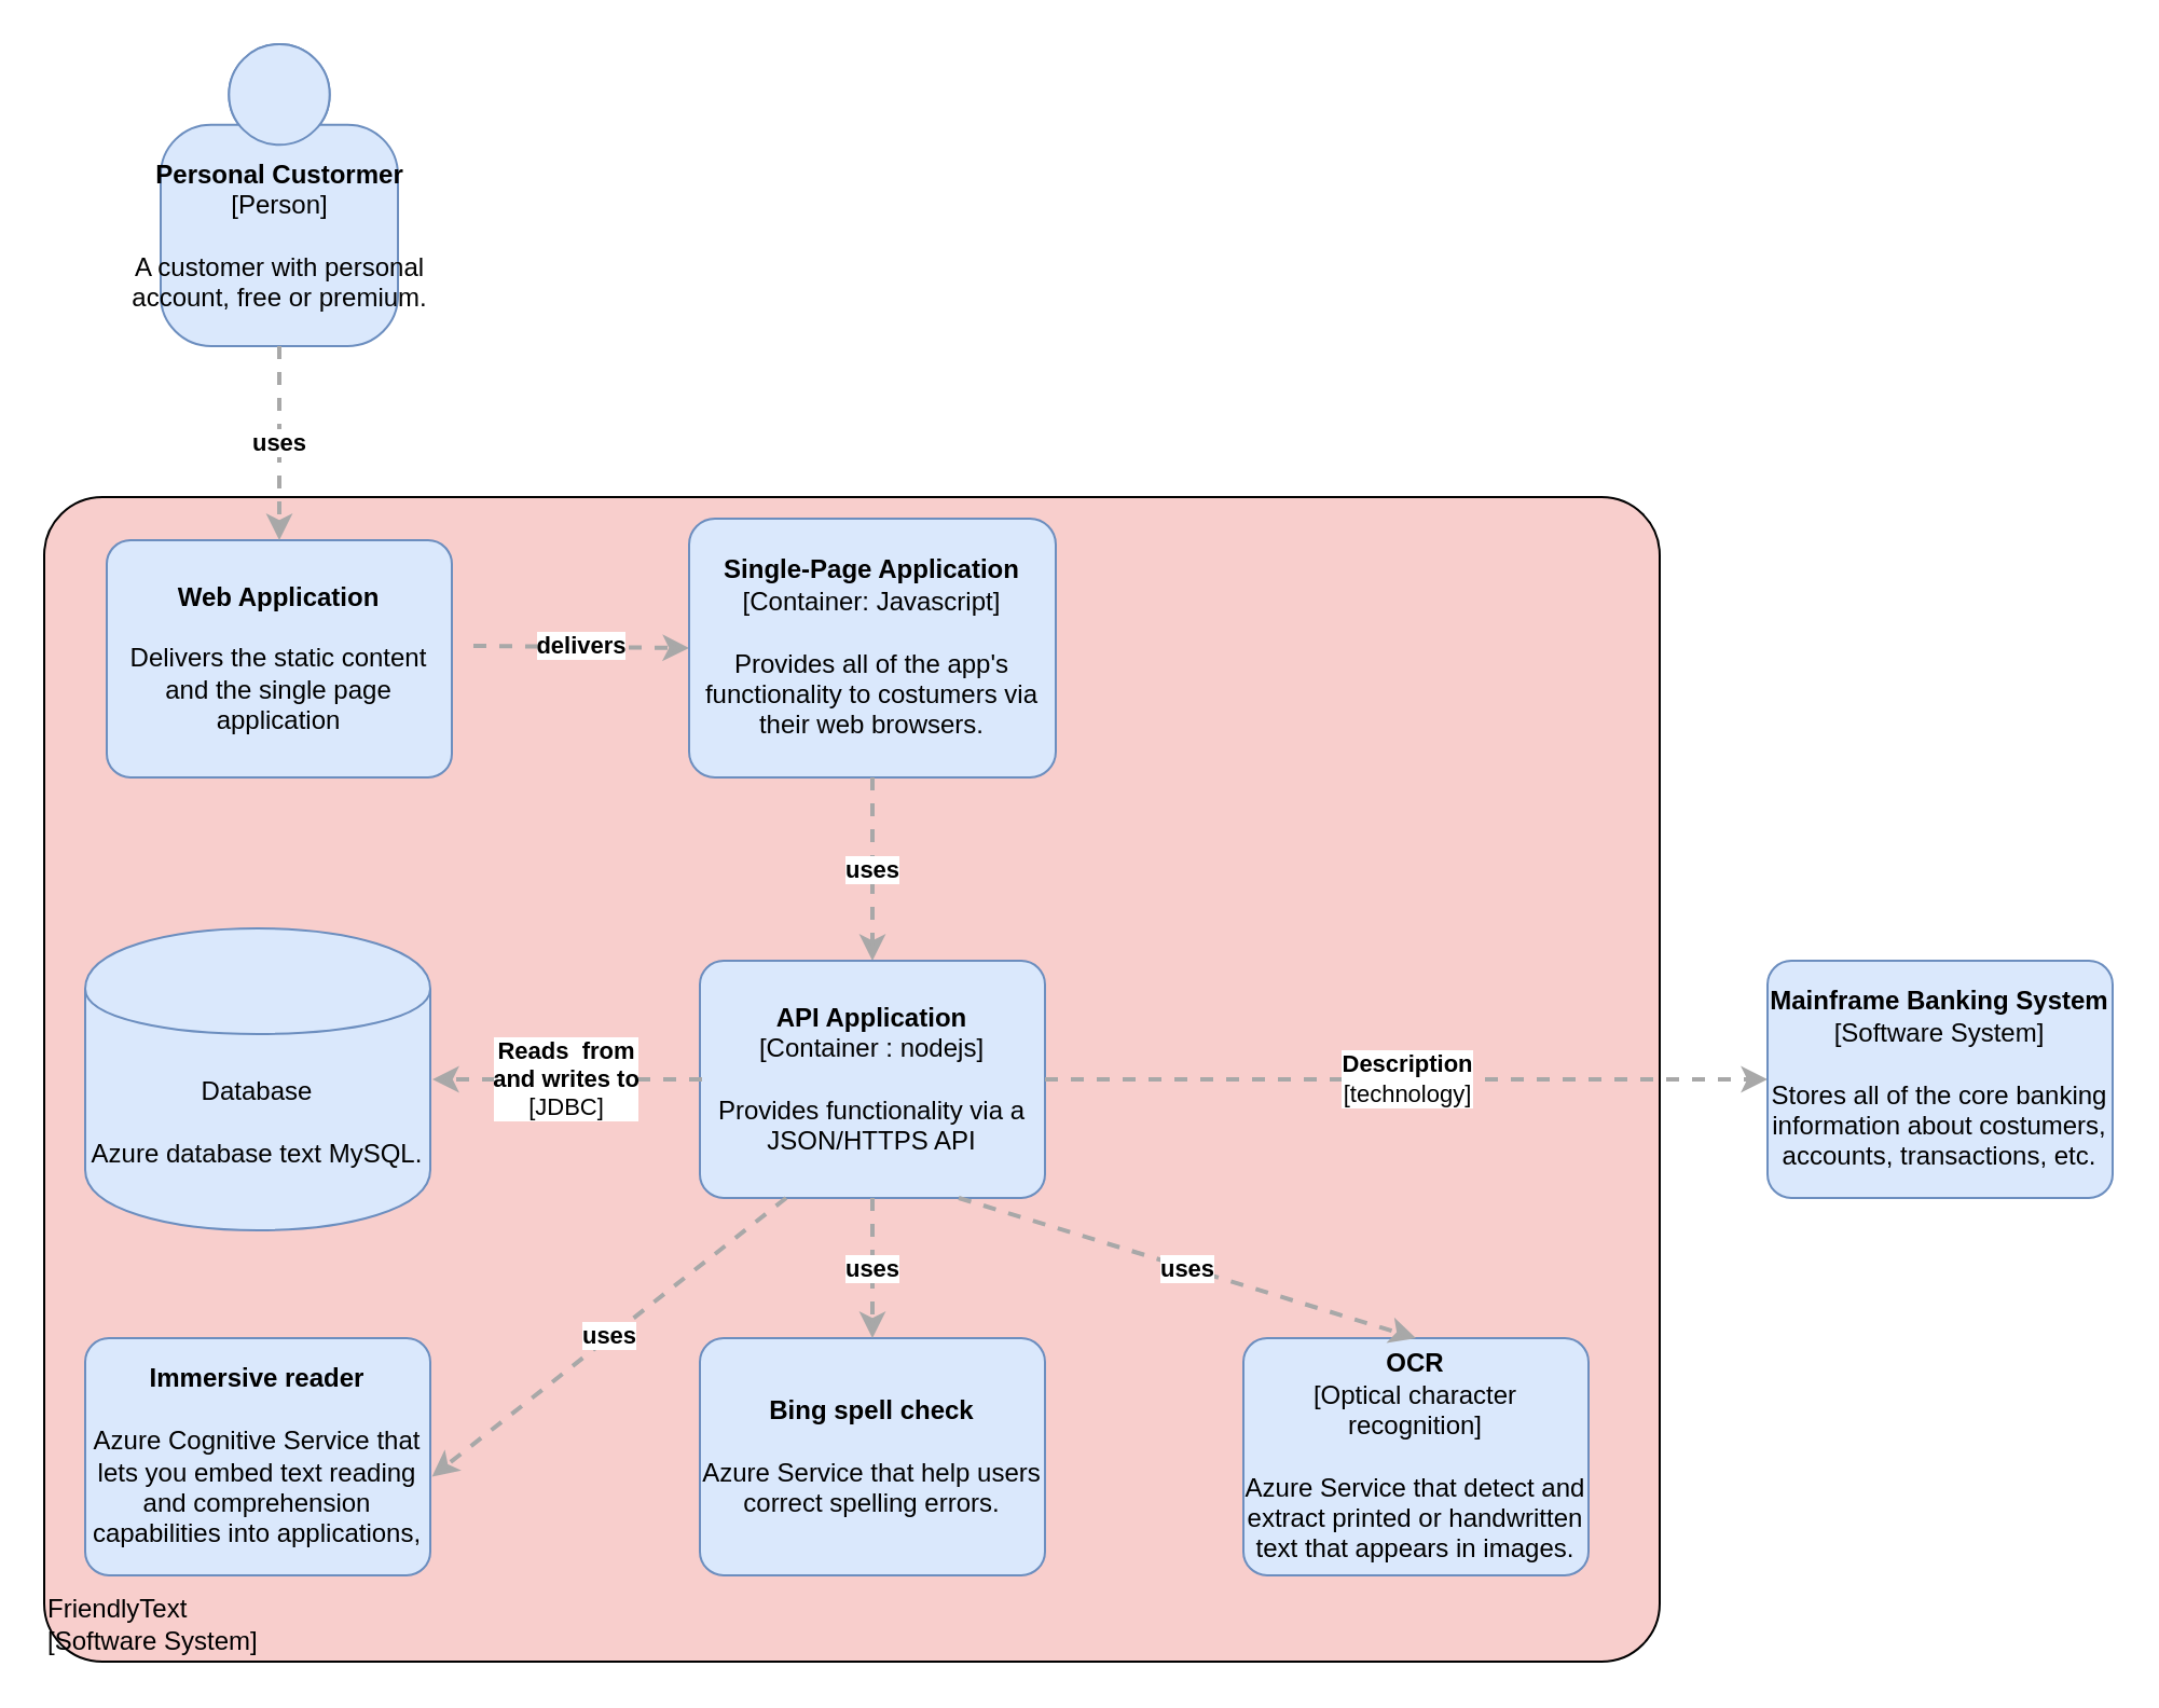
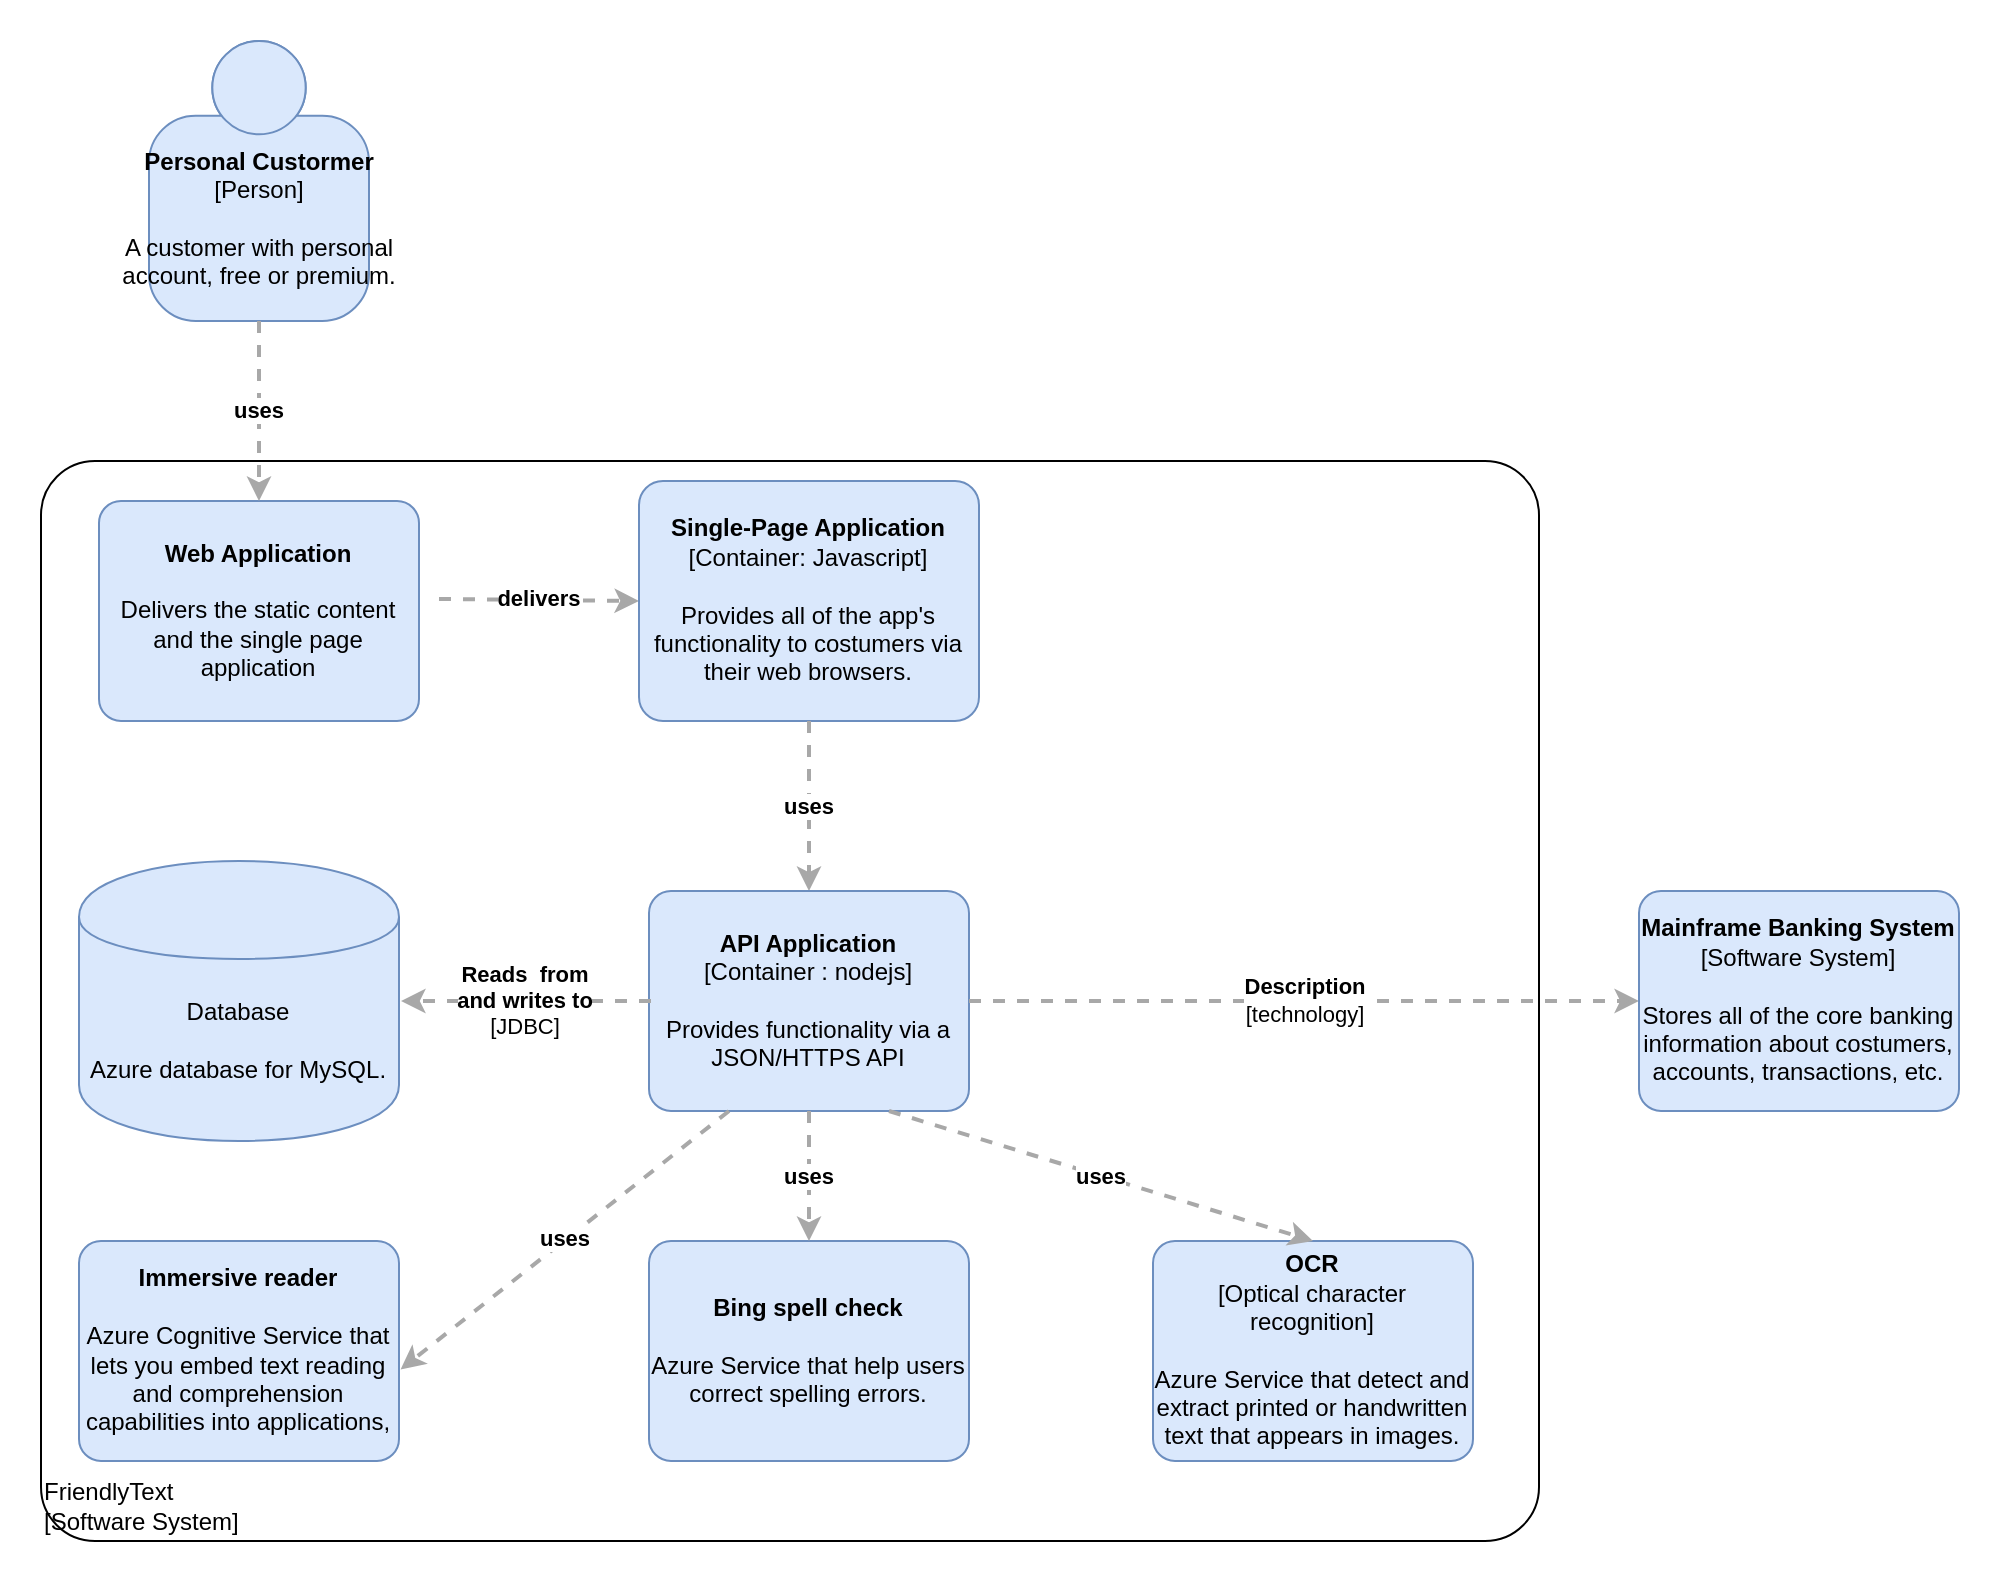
- <mxCell id="10" value="&lt;span&gt;Database&lt;br&gt;&lt;/span&gt;&lt;br&gt;&lt;div&gt;Azure database text MySQL.&lt;/div&gt;" style="shape=cylinder;whiteSpace=wrap;html=1;boundedLbl=1;rounded=0;labelBackgroundColor=none;fillColor=#dae8fc;fontSize=12;fontColor=#000000;align=center;strokeColor=#6c8ebf;points=[[0.5,0,0],[1,0.25,0],[1,0.5,0],[1,0.75,0],[0.5,1,0],[0,0.75,0],[0,0.5,0],[0,0.25,0]];" vertex="1" parent="1"><mxGeometry x="39" y="430" width="160" height="140" as="geometry" /></mxCell>
+ <mxCell id="10" value="&lt;span&gt;Database&lt;br&gt;&lt;/span&gt;&lt;br&gt;&lt;div&gt;Azure database for MySQL.&lt;/div&gt;" style="shape=cylinder;whiteSpace=wrap;html=1;boundedLbl=1;rounded=0;labelBackgroundColor=none;fillColor=#dae8fc;fontSize=12;fontColor=#000000;align=center;strokeColor=#6c8ebf;points=[[0.5,0,0],[1,0.25,0],[1,0.5,0],[1,0.75,0],[0.5,1,0],[0,0.75,0],[0,0.5,0],[0,0.25,0]];" vertex="1" parent="1"><mxGeometry x="39" y="430" width="160" height="140" as="geometry" /></mxCell>
- <mxCell id="3" value="&lt;div style=&quot;text-align: left&quot;&gt;FriendlyText&lt;/div&gt;&lt;div style=&quot;text-align: left&quot;&gt;[Software System]&lt;/div&gt;" style="rounded=1;whiteSpace=wrap;html=1;labelBackgroundColor=none;fillColor=#f8cecc;fontColor=#000000;align=left;arcSize=5;strokeColor=#000000;verticalAlign=bottom;points=[[0.25,0,0],[0.5,0,0],[0.75,0,0],[1,0.25,0],[1,0.5,0],[1,0.75,0],[0.75,1,0],[0.5,1,0],[0.25,1,0],[0,0.75,0],[0,0.5,0],[0,0.25,0]];" vertex="1" parent="1"><mxGeometry x="20" y="230" width="749" height="540" as="geometry" /></mxCell>
+ <mxCell id="3" value="&lt;div style=&quot;text-align: left&quot;&gt;FriendlyText&lt;/div&gt;&lt;div style=&quot;text-align: left&quot;&gt;[Software System]&lt;/div&gt;" style="rounded=1;whiteSpace=wrap;html=1;labelBackgroundColor=none;fillColor=#ffffff;fontColor=#000000;align=left;arcSize=5;strokeColor=#000000;verticalAlign=bottom;points=[[0.25,0,0],[0.5,0,0],[0.75,0,0],[1,0.25,0],[1,0.5,0],[1,0.75,0],[0.75,1,0],[0.5,1,0],[0.25,1,0],[0,0.75,0],[0,0.5,0],[0,0.25,0]];" vertex="1" parent="1"><mxGeometry x="20" y="230" width="749" height="540" as="geometry" /></mxCell>
